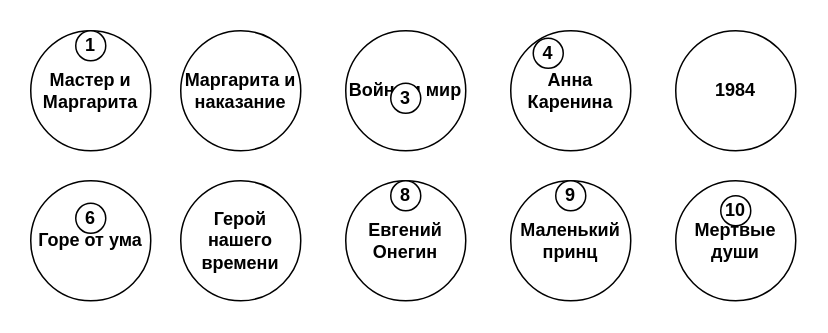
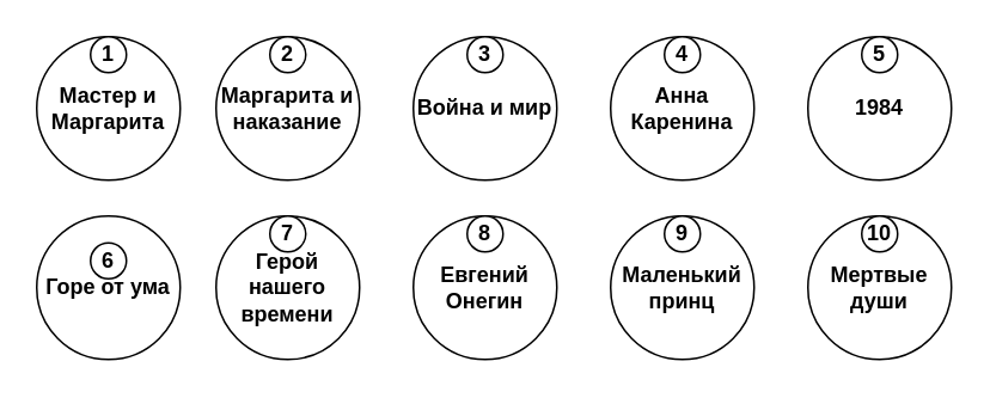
+ <mxCell id="13" value="&lt;b&gt;2&lt;/b&gt;" style="ellipse;whiteSpace=wrap;html=1;aspect=fixed;" vertex="1" parent="1"><mxGeometry x="150" y="20" width="20" height="20" as="geometry" /></mxCell>
+ <mxCell id="16" value="&lt;b&gt;5&lt;/b&gt;" style="ellipse;whiteSpace=wrap;html=1;aspect=fixed;" vertex="1" parent="1"><mxGeometry x="480" y="20" width="20" height="20" as="geometry" /></mxCell>
- <mxCell id="15" value="&lt;b&gt;4&lt;/b&gt;" style="ellipse;whiteSpace=wrap;html=1;aspect=fixed;" vertex="1" parent="1"><mxGeometry x="355" y="25" width="20" height="20" as="geometry" /></mxCell>
+ <mxCell id="15" value="&lt;b&gt;4&lt;/b&gt;" style="ellipse;whiteSpace=wrap;html=1;aspect=fixed;" vertex="1" parent="1"><mxGeometry x="370" y="20" width="20" height="20" as="geometry" /></mxCell>
- <mxCell id="14" value="&lt;b&gt;3&lt;/b&gt;" style="ellipse;whiteSpace=wrap;html=1;aspect=fixed;" vertex="1" parent="1"><mxGeometry x="260" y="55" width="20" height="20" as="geometry" /></mxCell>
+ <mxCell id="14" value="&lt;b&gt;3&lt;/b&gt;" style="ellipse;whiteSpace=wrap;html=1;aspect=fixed;" vertex="1" parent="1"><mxGeometry x="260" y="20" width="20" height="20" as="geometry" /></mxCell>
+ <mxCell id="18" value="&lt;b&gt;7&lt;/b&gt;" style="ellipse;whiteSpace=wrap;html=1;aspect=fixed;" vertex="1" parent="1"><mxGeometry x="150" y="120" width="20" height="20" as="geometry" /></mxCell>
- <mxCell id="21" value="&lt;b&gt;10&lt;/b&gt;" style="ellipse;whiteSpace=wrap;html=1;aspect=fixed;" vertex="1" parent="1"><mxGeometry x="480" y="130" width="20" height="20" as="geometry" /></mxCell>
+ <mxCell id="21" value="&lt;b&gt;10&lt;/b&gt;" style="ellipse;whiteSpace=wrap;html=1;aspect=fixed;" vertex="1" parent="1"><mxGeometry x="480" y="120" width="20" height="20" as="geometry" /></mxCell>
